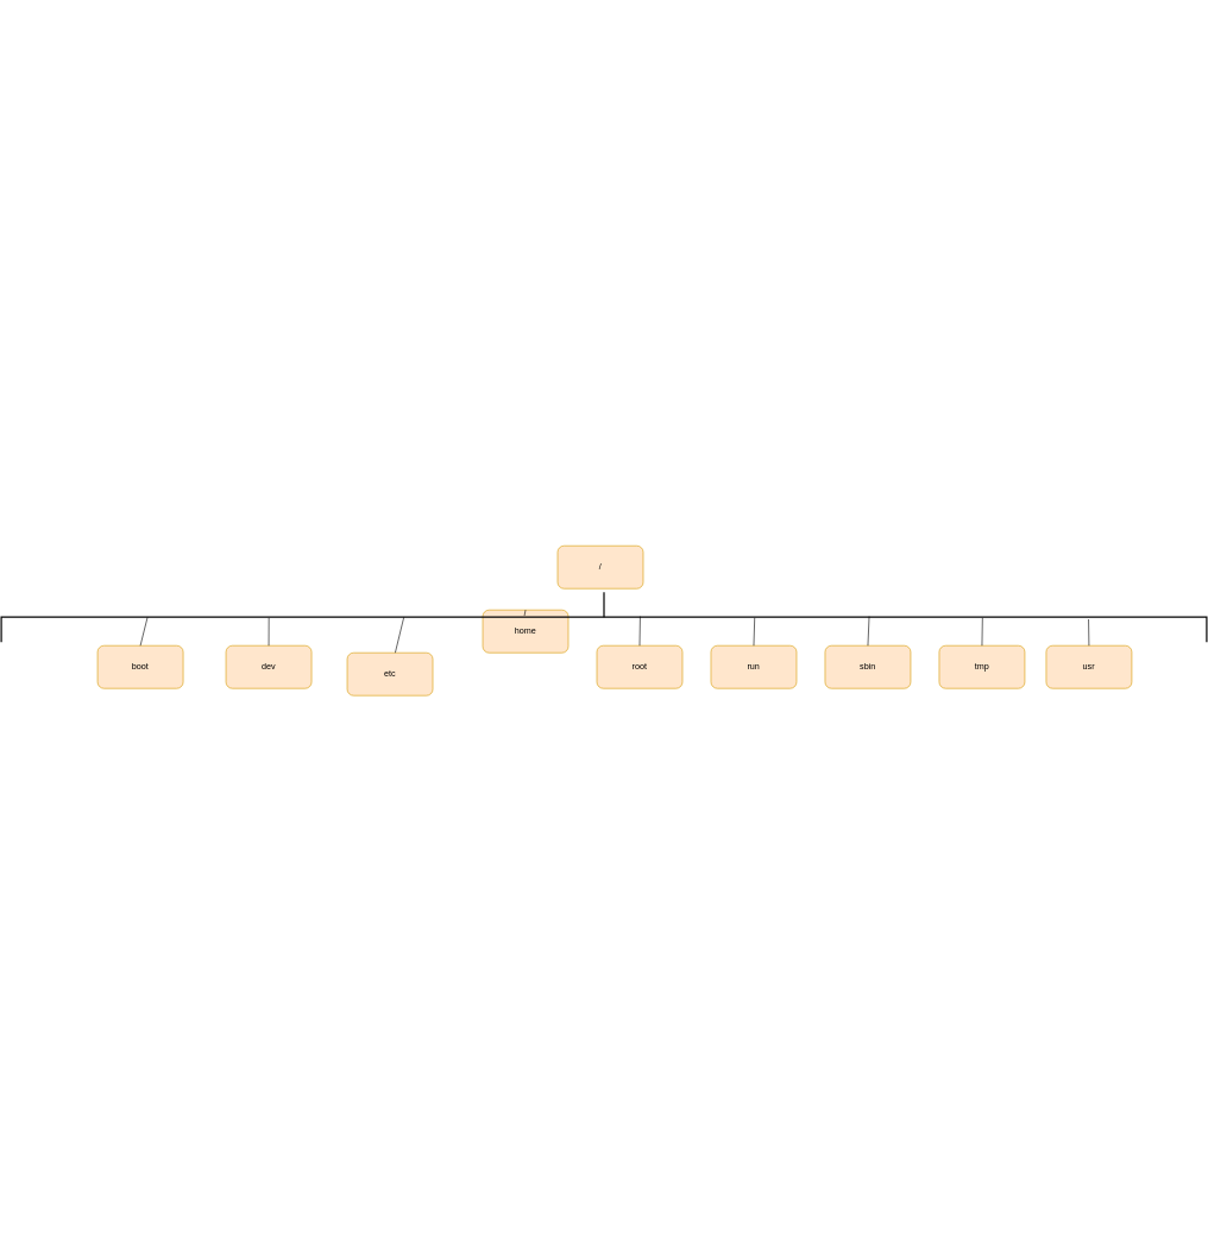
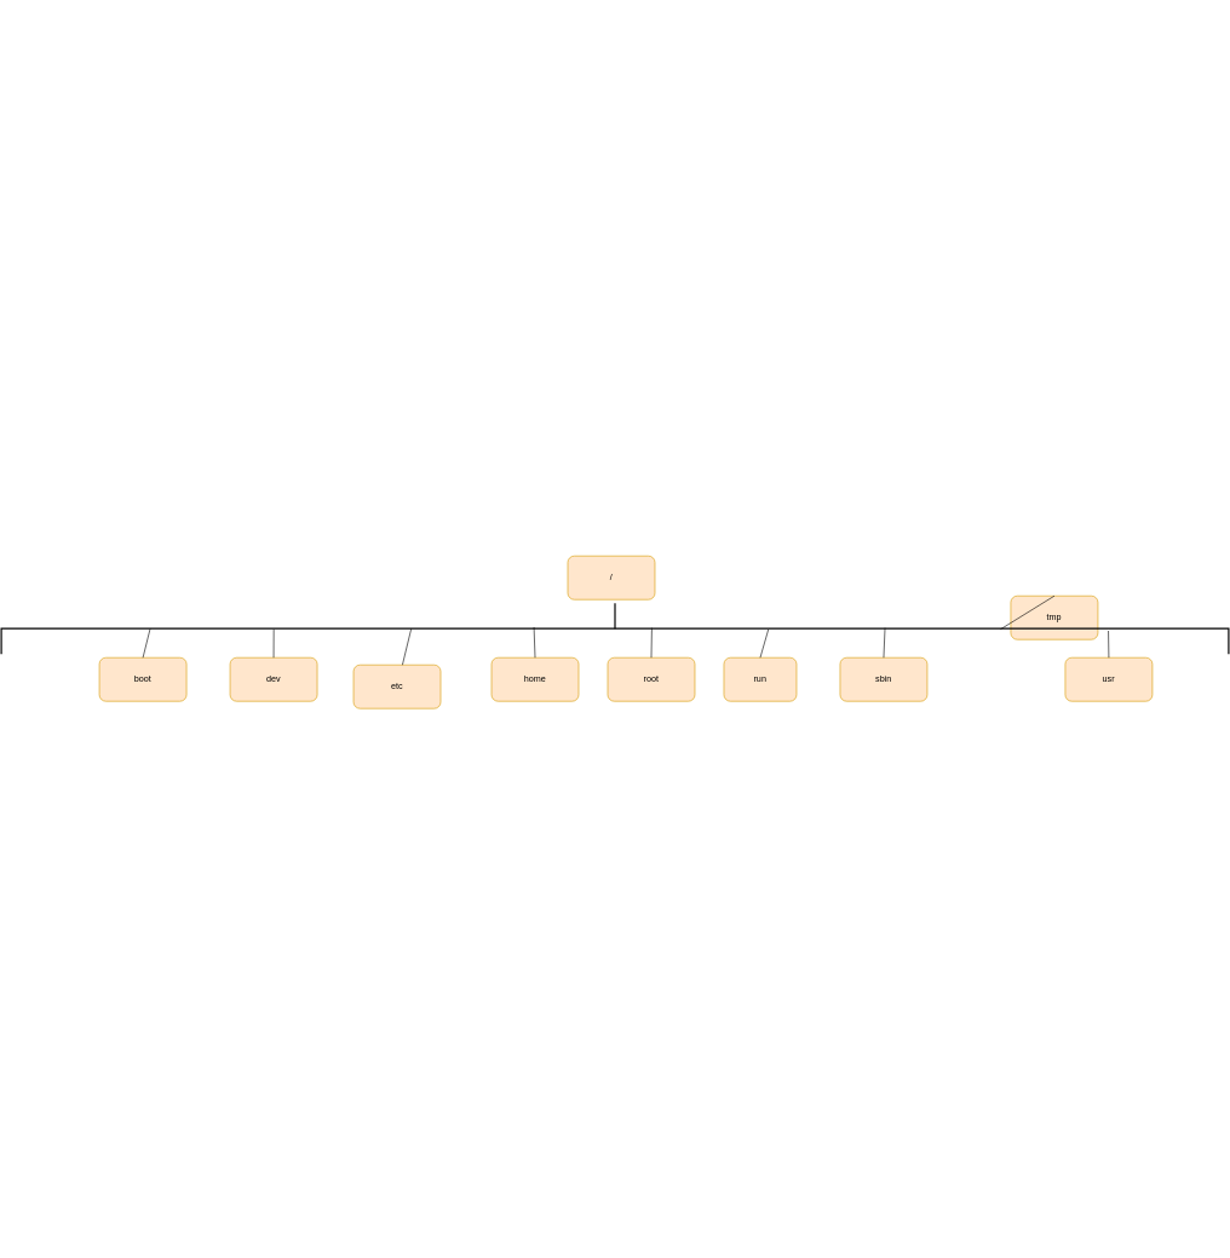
- <mxCell id="7" value="home" style="rounded=1;whiteSpace=wrap;html=1;fillColor=#ffe6cc;strokeColor=#d79b00;" vertex="1" parent="1"><mxGeometry x="560" y="855" width="120" height="60" as="geometry" /></mxCell>
+ <mxCell id="7" value="home" style="rounded=1;whiteSpace=wrap;html=1;fillColor=#ffe6cc;strokeColor=#d79b00;" vertex="1" parent="1"><mxGeometry x="560" y="905" width="120" height="60" as="geometry" /></mxCell>
- <mxCell id="9" value="run" style="rounded=1;whiteSpace=wrap;html=1;fillColor=#ffe6cc;strokeColor=#d79b00;" vertex="1" parent="1"><mxGeometry x="880" y="905" width="120" height="60" as="geometry" /></mxCell>
+ <mxCell id="9" value="run" style="rounded=1;whiteSpace=wrap;html=1;fillColor=#ffe6cc;strokeColor=#d79b00;" vertex="1" parent="1"><mxGeometry x="880" y="905" width="100" height="60" as="geometry" /></mxCell>
- <mxCell id="11" value="tmp" style="rounded=1;whiteSpace=wrap;html=1;fillColor=#ffe6cc;strokeColor=#d79b00;" vertex="1" parent="1"><mxGeometry x="1200" y="905" width="120" height="60" as="geometry" /></mxCell>
+ <mxCell id="11" value="tmp" style="rounded=1;whiteSpace=wrap;html=1;fillColor=#ffe6cc;strokeColor=#d79b00;" vertex="1" parent="1"><mxGeometry x="1275" y="820" width="120" height="60" as="geometry" /></mxCell>
